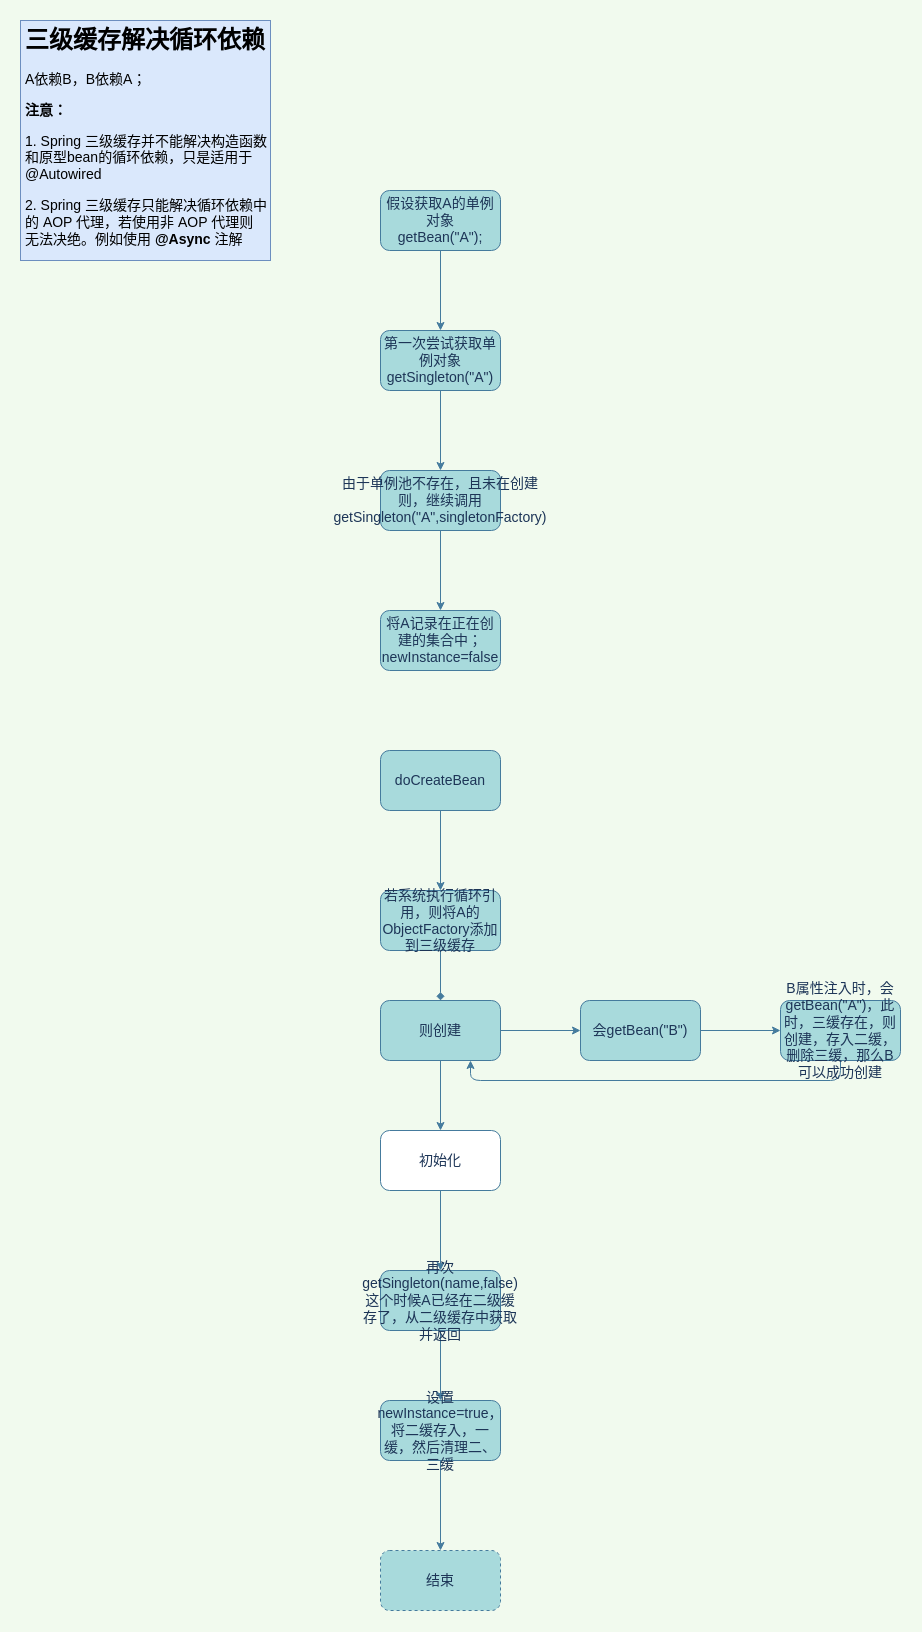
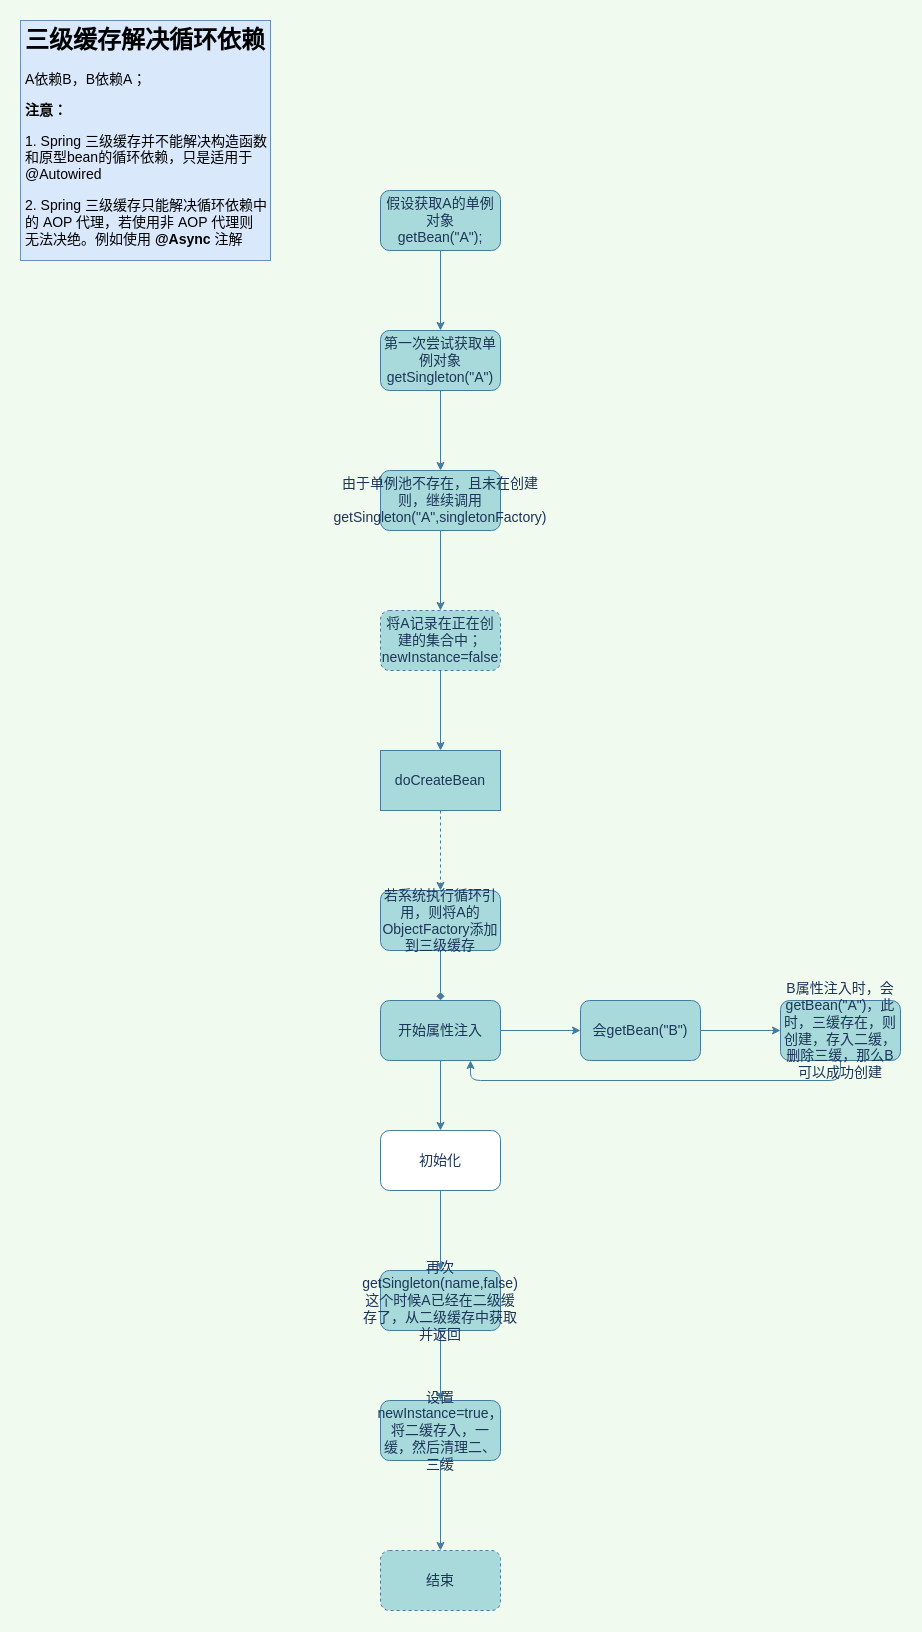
- <mxCell id="10" value="将A记录在正在创建的集合中；&lt;br&gt;newInstance=false" style="rounded=1;whiteSpace=wrap;html=1;labelBorderColor=none;sketch=0;fontSize=14;fontColor=#1D3557;strokeColor=#457B9D;fillColor=#A8DADC;" vertex="1" parent="1"><mxGeometry x="380" y="610" width="120" height="60" as="geometry" /></mxCell>
+ <mxCell id="10" value="将A记录在正在创建的集合中；&lt;br&gt;newInstance=false" style="rounded=1;whiteSpace=wrap;html=1;labelBorderColor=none;sketch=0;fontSize=14;fontColor=#1D3557;strokeColor=#457B9D;fillColor=#A8DADC;dashed=1;" vertex="1" parent="1"><mxGeometry x="380" y="610" width="120" height="60" as="geometry" /></mxCell>
+ <mxCell id="9" value="" style="edgeStyle=orthogonalEdgeStyle;curved=0;rounded=1;sketch=0;orthogonalLoop=1;jettySize=auto;html=1;fontSize=14;fontColor=#1D3557;strokeColor=#457B9D;fillColor=#A8DADC;" edge="1" parent="1" source="10" target="12"><mxGeometry relative="1" as="geometry" /></mxCell>
- <mxCell id="12" value="doCreateBean" style="rounded=1;whiteSpace=wrap;html=1;labelBorderColor=none;sketch=0;fontSize=14;fontColor=#1D3557;strokeColor=#457B9D;fillColor=#A8DADC;" vertex="1" parent="1"><mxGeometry x="380" y="750" width="120" height="60" as="geometry" /></mxCell>
+ <mxCell id="12" value="doCreateBean" style="whiteSpace=wrap;html=1;labelBorderColor=none;sketch=0;fontSize=14;fontColor=#1D3557;strokeColor=#457B9D;fillColor=#A8DADC;rounded=0;" vertex="1" parent="1"><mxGeometry x="380" y="750" width="120" height="60" as="geometry" /></mxCell>
- <mxCell id="11" value="" style="edgeStyle=orthogonalEdgeStyle;curved=0;rounded=1;sketch=0;orthogonalLoop=1;jettySize=auto;html=1;fontSize=14;fontColor=#1D3557;strokeColor=#457B9D;fillColor=#A8DADC;" edge="1" parent="1" source="12" target="14"><mxGeometry relative="1" as="geometry" /></mxCell>
+ <mxCell id="11" value="" style="edgeStyle=orthogonalEdgeStyle;curved=0;rounded=1;sketch=0;orthogonalLoop=1;jettySize=auto;html=1;fontSize=14;fontColor=#1D3557;strokeColor=#457B9D;fillColor=#A8DADC;dashed=1;" edge="1" parent="1" source="12" target="14"><mxGeometry relative="1" as="geometry" /></mxCell>
- <mxCell id="17" value="则创建" style="rounded=1;whiteSpace=wrap;html=1;labelBorderColor=none;sketch=0;fontSize=14;fontColor=#1D3557;strokeColor=#457B9D;fillColor=#A8DADC;" vertex="1" parent="1"><mxGeometry x="380" y="1000" width="120" height="60" as="geometry" /></mxCell>
+ <mxCell id="17" value="开始属性注入" style="rounded=1;whiteSpace=wrap;html=1;labelBorderColor=none;sketch=0;fontSize=14;fontColor=#1D3557;strokeColor=#457B9D;fillColor=#A8DADC;" vertex="1" parent="1"><mxGeometry x="380" y="1000" width="120" height="60" as="geometry" /></mxCell>
